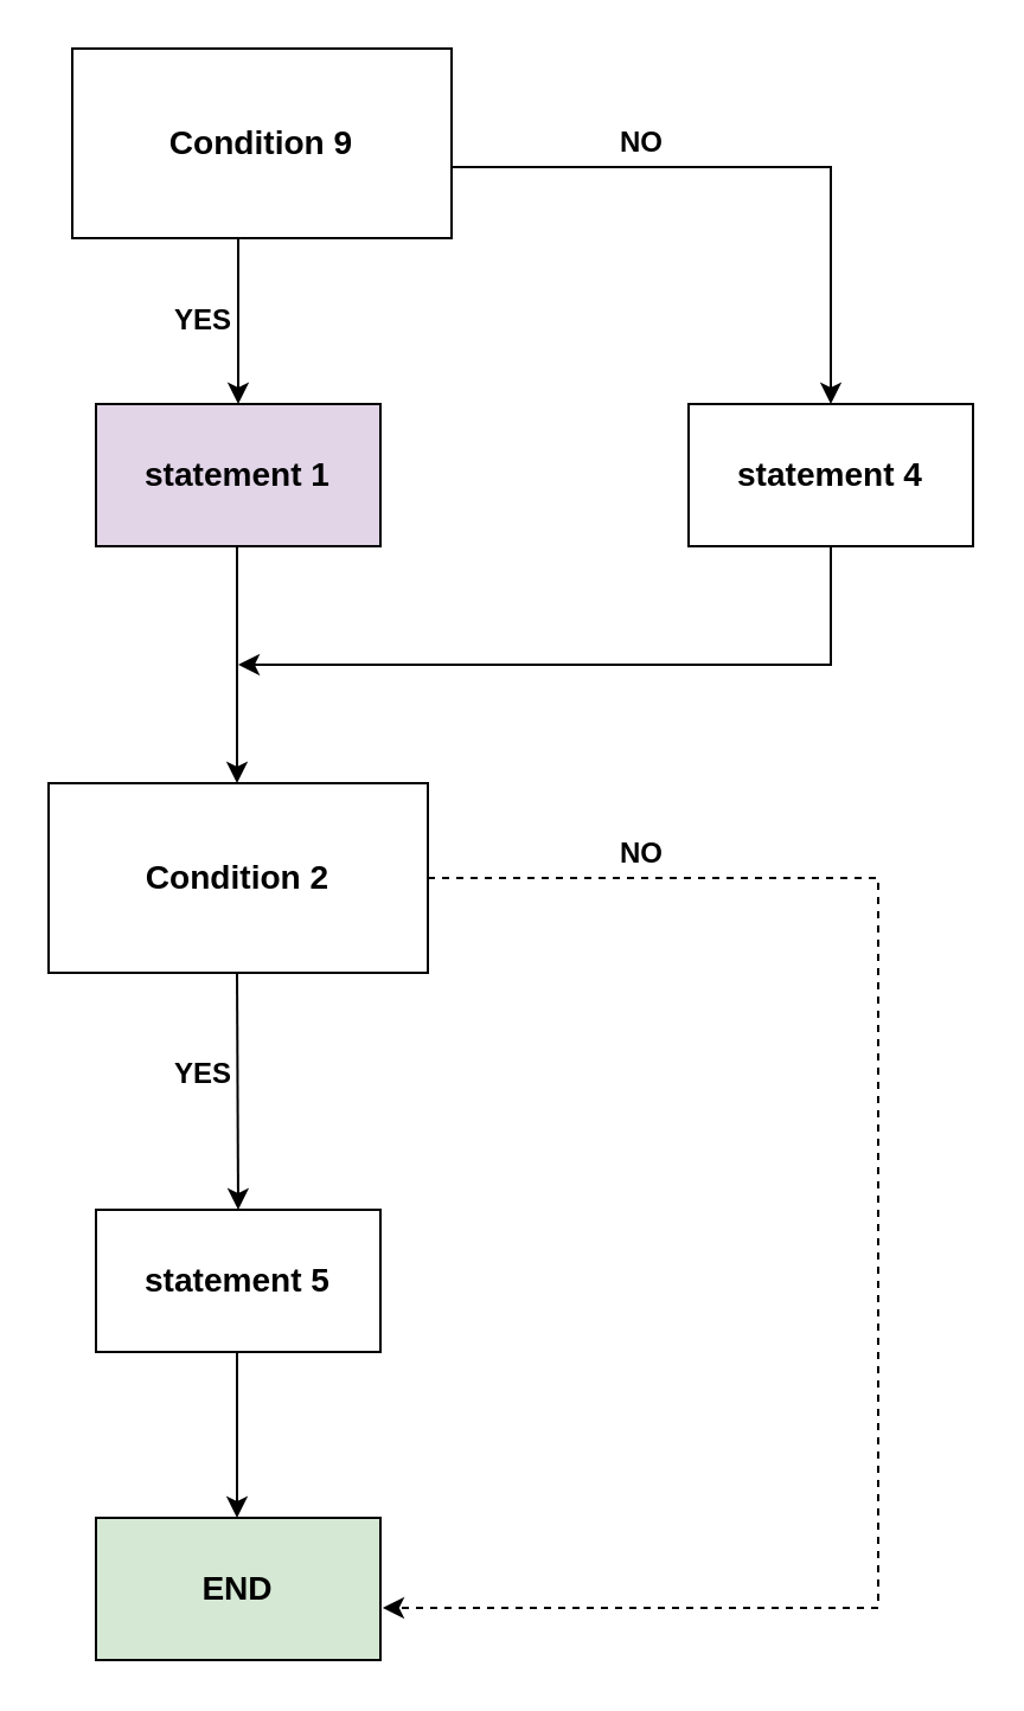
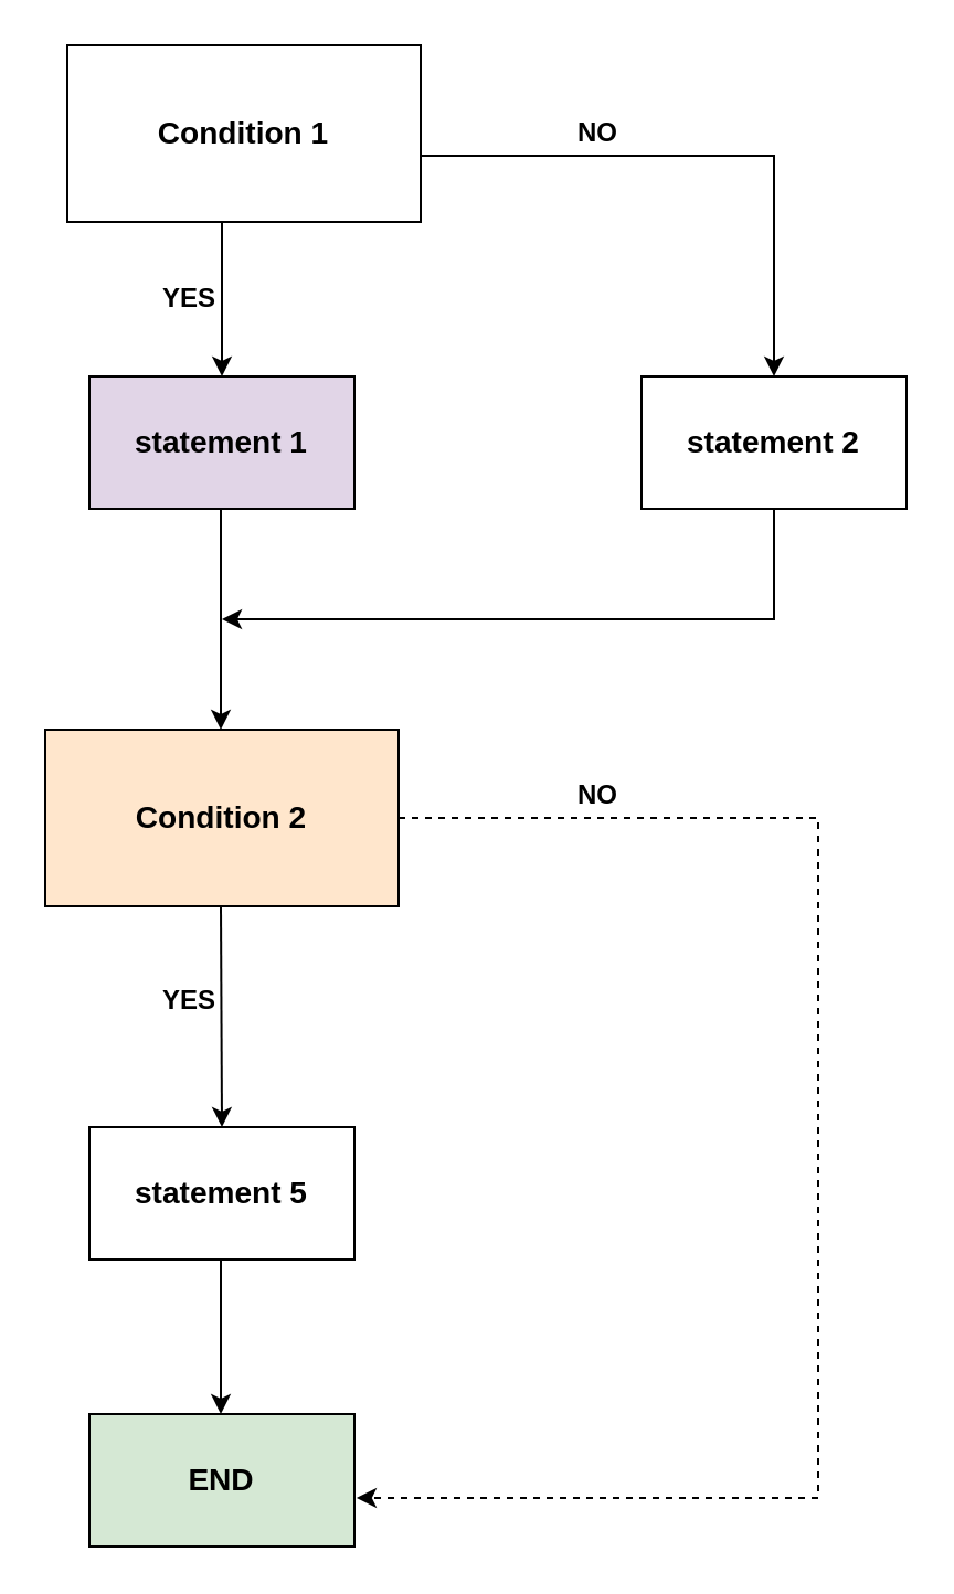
- <mxCell id="2" value="&lt;h3&gt;Condition 9&lt;/h3&gt;" style="rounded=0;whiteSpace=wrap;html=1;" vertex="1" parent="1"><mxGeometry x="30" y="20" width="160" height="80" as="geometry" /></mxCell>
+ <mxCell id="2" value="&lt;h3&gt;Condition 1&lt;/h3&gt;" style="rounded=0;whiteSpace=wrap;html=1;" vertex="1" parent="1"><mxGeometry x="30" y="20" width="160" height="80" as="geometry" /></mxCell>
- <mxCell id="6" value="&lt;h3&gt;statement 4&lt;/h3&gt;" style="rounded=0;whiteSpace=wrap;html=1;" vertex="1" parent="1"><mxGeometry x="290" y="170" width="120" height="60" as="geometry" /></mxCell>
+ <mxCell id="6" value="&lt;h3&gt;statement 2&lt;/h3&gt;" style="rounded=0;whiteSpace=wrap;html=1;" vertex="1" parent="1"><mxGeometry x="290" y="170" width="120" height="60" as="geometry" /></mxCell>
- <mxCell id="10" value="&lt;h3&gt;Condition 2&lt;/h3&gt;" style="rounded=0;whiteSpace=wrap;html=1;" vertex="1" parent="1"><mxGeometry x="20" y="330" width="160" height="80" as="geometry" /></mxCell>
+ <mxCell id="10" value="&lt;h3&gt;Condition 2&lt;/h3&gt;" style="rounded=0;whiteSpace=wrap;html=1;fillColor=#ffe6cc;" vertex="1" parent="1"><mxGeometry x="20" y="330" width="160" height="80" as="geometry" /></mxCell>
